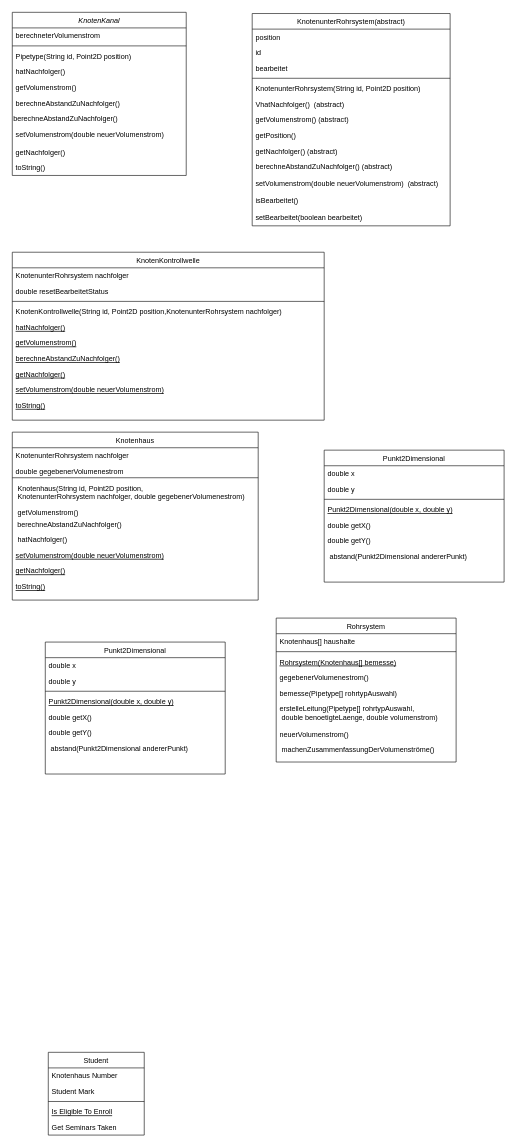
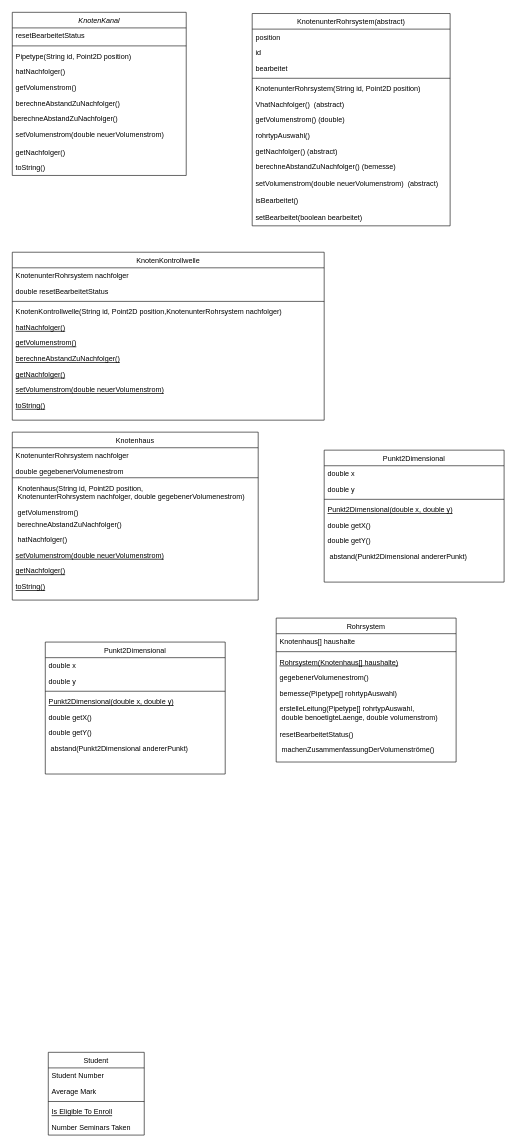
- <mxCell id="3" value="berechneterVolumenstrom" style="text;align=left;verticalAlign=top;spacingLeft=4;spacingRight=4;overflow=hidden;rotatable=0;points=[[0,0.5],[1,0.5]];portConstraint=eastwest;" parent="2" vertex="1"><mxGeometry y="26" width="290" height="26" as="geometry" /></mxCell>
+ <mxCell id="3" value="resetBearbeitetStatus" style="text;align=left;verticalAlign=top;spacingLeft=4;spacingRight=4;overflow=hidden;rotatable=0;points=[[0,0.5],[1,0.5]];portConstraint=eastwest;" parent="2" vertex="1"><mxGeometry y="26" width="290" height="26" as="geometry" /></mxCell>
- <mxCell id="31" value="getVolumenstrom() (abstract)" style="text;align=left;verticalAlign=top;spacingLeft=4;spacingRight=4;overflow=hidden;rotatable=0;points=[[0,0.5],[1,0.5]];portConstraint=eastwest;" parent="24" vertex="1"><mxGeometry y="164" width="330" height="26" as="geometry" /></mxCell>
+ <mxCell id="31" value="getVolumenstrom() (double)" style="text;align=left;verticalAlign=top;spacingLeft=4;spacingRight=4;overflow=hidden;rotatable=0;points=[[0,0.5],[1,0.5]];portConstraint=eastwest;" parent="24" vertex="1"><mxGeometry y="164" width="330" height="26" as="geometry" /></mxCell>
- <mxCell id="32" value="getPosition()" style="text;align=left;verticalAlign=top;spacingLeft=4;spacingRight=4;overflow=hidden;rotatable=0;points=[[0,0.5],[1,0.5]];portConstraint=eastwest;" parent="24" vertex="1"><mxGeometry y="190" width="330" height="26" as="geometry" /></mxCell>
+ <mxCell id="32" value="rohrtypAuswahl()" style="text;align=left;verticalAlign=top;spacingLeft=4;spacingRight=4;overflow=hidden;rotatable=0;points=[[0,0.5],[1,0.5]];portConstraint=eastwest;" parent="24" vertex="1"><mxGeometry y="190" width="330" height="26" as="geometry" /></mxCell>
- <mxCell id="34" value="berechneAbstandZuNachfolger() (abstract)" style="text;align=left;verticalAlign=top;spacingLeft=4;spacingRight=4;overflow=hidden;rotatable=0;points=[[0,0.5],[1,0.5]];portConstraint=eastwest;" vertex="1" parent="24"><mxGeometry y="242" width="330" height="28" as="geometry" /></mxCell>
+ <mxCell id="34" value="berechneAbstandZuNachfolger() (bemesse)" style="text;align=left;verticalAlign=top;spacingLeft=4;spacingRight=4;overflow=hidden;rotatable=0;points=[[0,0.5],[1,0.5]];portConstraint=eastwest;" vertex="1" parent="24"><mxGeometry y="242" width="330" height="28" as="geometry" /></mxCell>
- <mxCell id="66" value="Rohrsystem(Knotenhaus[] bemesse)" style="text;align=left;verticalAlign=top;spacingLeft=4;spacingRight=4;overflow=hidden;rotatable=0;points=[[0,0.5],[1,0.5]];portConstraint=eastwest;fontStyle=4" vertex="1" parent="63"><mxGeometry y="60" width="300" height="26" as="geometry" /></mxCell>
+ <mxCell id="66" value="Rohrsystem(Knotenhaus[] haushalte)" style="text;align=left;verticalAlign=top;spacingLeft=4;spacingRight=4;overflow=hidden;rotatable=0;points=[[0,0.5],[1,0.5]];portConstraint=eastwest;fontStyle=4" vertex="1" parent="63"><mxGeometry y="60" width="300" height="26" as="geometry" /></mxCell>
- <mxCell id="70" value="neuerVolumenstrom()" style="text;align=left;verticalAlign=top;spacingLeft=4;spacingRight=4;overflow=hidden;rotatable=0;points=[[0,0.5],[1,0.5]];portConstraint=eastwest;" vertex="1" parent="63"><mxGeometry y="180" width="300" height="26" as="geometry" /></mxCell>
+ <mxCell id="70" value="resetBearbeitetStatus()" style="text;align=left;verticalAlign=top;spacingLeft=4;spacingRight=4;overflow=hidden;rotatable=0;points=[[0,0.5],[1,0.5]];portConstraint=eastwest;" vertex="1" parent="63"><mxGeometry y="180" width="300" height="26" as="geometry" /></mxCell>
- <mxCell id="58" value="Knotenhaus Number" style="text;align=left;verticalAlign=top;spacingLeft=4;spacingRight=4;overflow=hidden;rotatable=0;points=[[0,0.5],[1,0.5]];portConstraint=eastwest;" vertex="1" parent="57"><mxGeometry y="26" width="160" height="26" as="geometry" /></mxCell>
+ <mxCell id="58" value="Student Number" style="text;align=left;verticalAlign=top;spacingLeft=4;spacingRight=4;overflow=hidden;rotatable=0;points=[[0,0.5],[1,0.5]];portConstraint=eastwest;" vertex="1" parent="57"><mxGeometry y="26" width="160" height="26" as="geometry" /></mxCell>
- <mxCell id="59" value="Student Mark" style="text;align=left;verticalAlign=top;spacingLeft=4;spacingRight=4;overflow=hidden;rotatable=0;points=[[0,0.5],[1,0.5]];portConstraint=eastwest;rounded=0;shadow=0;html=0;" vertex="1" parent="57"><mxGeometry y="52" width="160" height="26" as="geometry" /></mxCell>
+ <mxCell id="59" value="Average Mark" style="text;align=left;verticalAlign=top;spacingLeft=4;spacingRight=4;overflow=hidden;rotatable=0;points=[[0,0.5],[1,0.5]];portConstraint=eastwest;rounded=0;shadow=0;html=0;" vertex="1" parent="57"><mxGeometry y="52" width="160" height="26" as="geometry" /></mxCell>
- <mxCell id="62" value="Get Seminars Taken" style="text;align=left;verticalAlign=top;spacingLeft=4;spacingRight=4;overflow=hidden;rotatable=0;points=[[0,0.5],[1,0.5]];portConstraint=eastwest;" vertex="1" parent="57"><mxGeometry y="112" width="160" height="26" as="geometry" /></mxCell>
+ <mxCell id="62" value="Number Seminars Taken" style="text;align=left;verticalAlign=top;spacingLeft=4;spacingRight=4;overflow=hidden;rotatable=0;points=[[0,0.5],[1,0.5]];portConstraint=eastwest;" vertex="1" parent="57"><mxGeometry y="112" width="160" height="26" as="geometry" /></mxCell>
